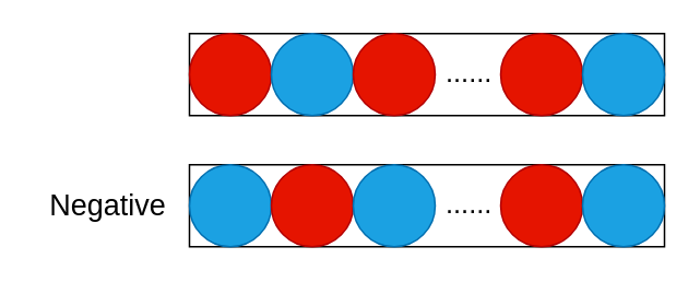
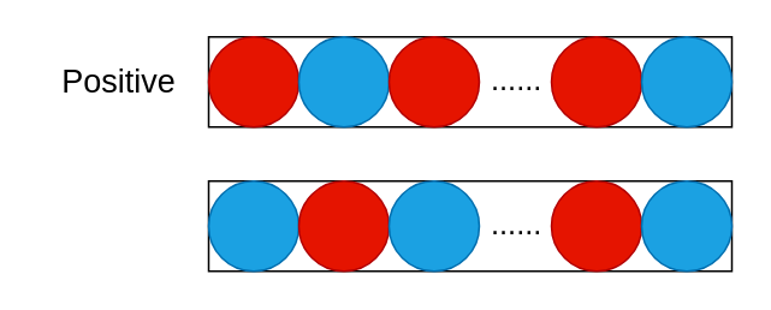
+ <mxCell id="10" value="Positive" style="text;html=1;align=center;verticalAlign=middle;resizable=0;points=[];autosize=1;fontSize=18;" vertex="1" parent="2"><mxGeometry y="10" width="80" height="30" as="geometry" /></mxCell>
- <mxCell id="12" value="Negative" style="text;html=1;align=center;verticalAlign=middle;resizable=0;points=[];autosize=1;fontSize=18;" vertex="1" parent="11"><mxGeometry y="10" width="90" height="30" as="geometry" /></mxCell>
